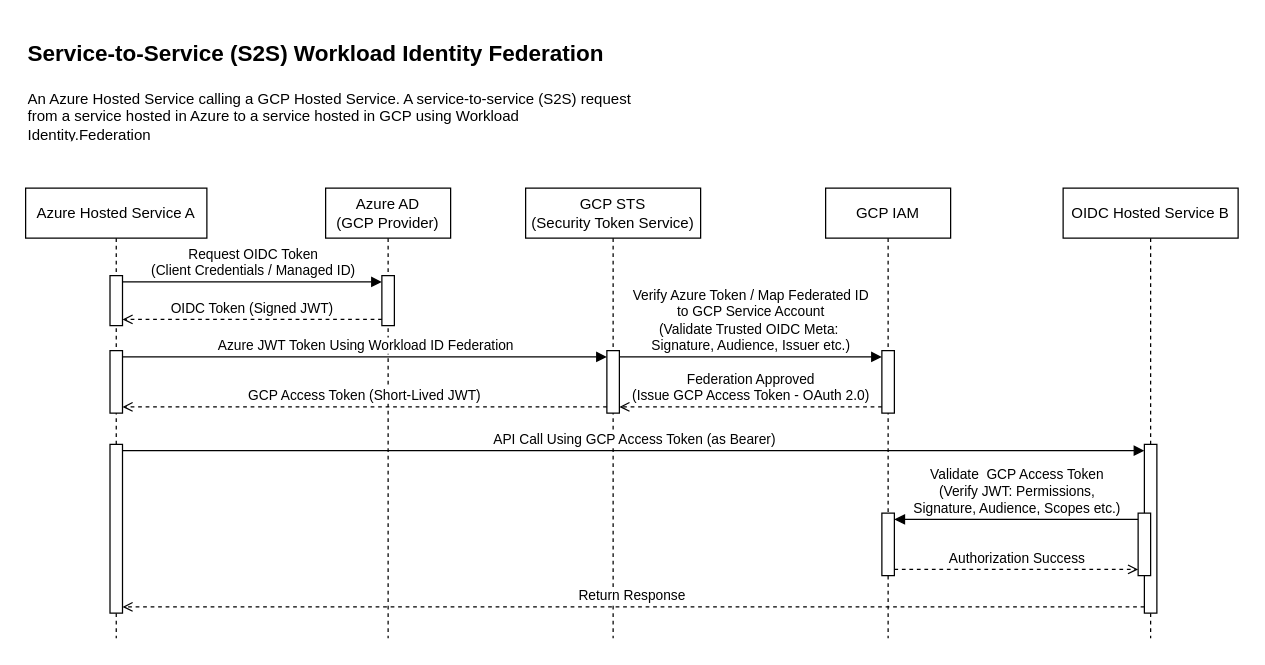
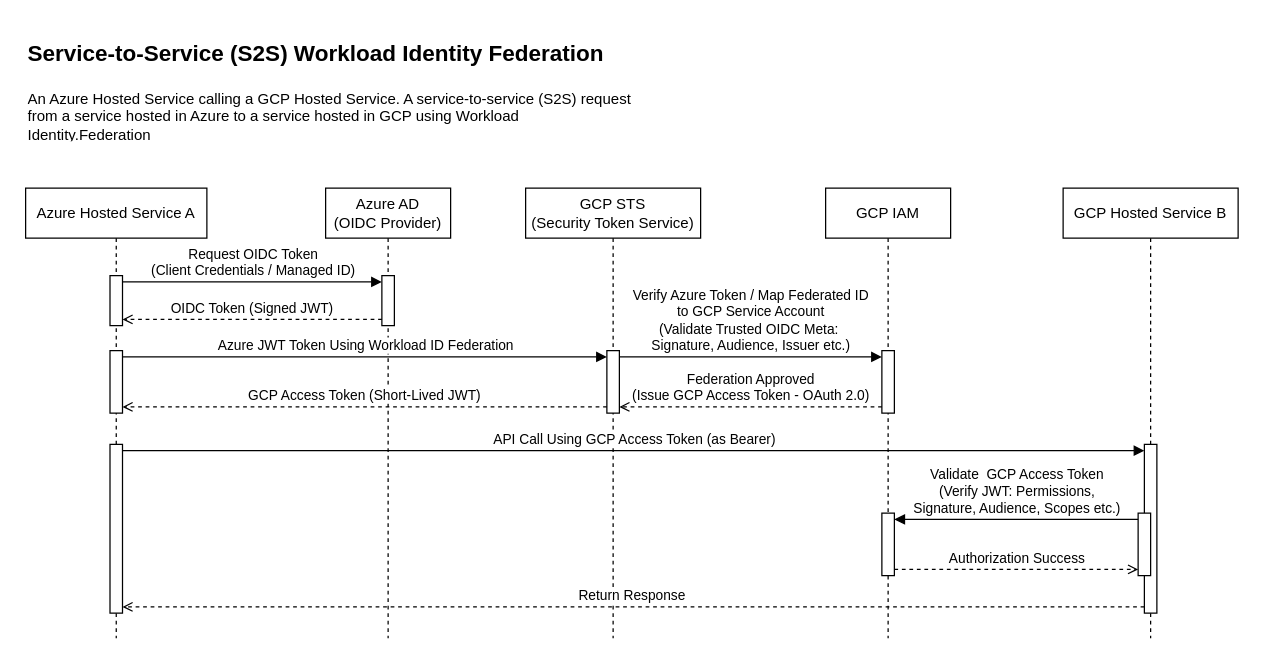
- <mxCell id="6" value="&lt;div&gt;Azure AD&lt;/div&gt;&lt;div&gt;(GCP Provider)&lt;/div&gt;" style="shape=umlLifeline;perimeter=lifelinePerimeter;whiteSpace=wrap;html=1;container=1;dropTarget=0;collapsible=0;recursiveResize=0;outlineConnect=0;portConstraint=eastwest;newEdgeStyle={&quot;curved&quot;:0,&quot;rounded&quot;:0};" parent="1" vertex="1"><mxGeometry x="260" y="150" width="100" height="360" as="geometry" /></mxCell>
+ <mxCell id="6" value="&lt;div&gt;Azure AD&lt;/div&gt;&lt;div&gt;(OIDC Provider)&lt;/div&gt;" style="shape=umlLifeline;perimeter=lifelinePerimeter;whiteSpace=wrap;html=1;container=1;dropTarget=0;collapsible=0;recursiveResize=0;outlineConnect=0;portConstraint=eastwest;newEdgeStyle={&quot;curved&quot;:0,&quot;rounded&quot;:0};" parent="1" vertex="1"><mxGeometry x="260" y="150" width="100" height="360" as="geometry" /></mxCell>
- <mxCell id="13" value="OIDC Hosted Service B" style="shape=umlLifeline;perimeter=lifelinePerimeter;whiteSpace=wrap;html=1;container=1;dropTarget=0;collapsible=0;recursiveResize=0;outlineConnect=0;portConstraint=eastwest;newEdgeStyle={&quot;curved&quot;:0,&quot;rounded&quot;:0};" parent="1" vertex="1"><mxGeometry x="850" y="150" width="140" height="360" as="geometry" /></mxCell>
+ <mxCell id="13" value="GCP Hosted Service B" style="shape=umlLifeline;perimeter=lifelinePerimeter;whiteSpace=wrap;html=1;container=1;dropTarget=0;collapsible=0;recursiveResize=0;outlineConnect=0;portConstraint=eastwest;newEdgeStyle={&quot;curved&quot;:0,&quot;rounded&quot;:0};" parent="1" vertex="1"><mxGeometry x="850" y="150" width="140" height="360" as="geometry" /></mxCell>
